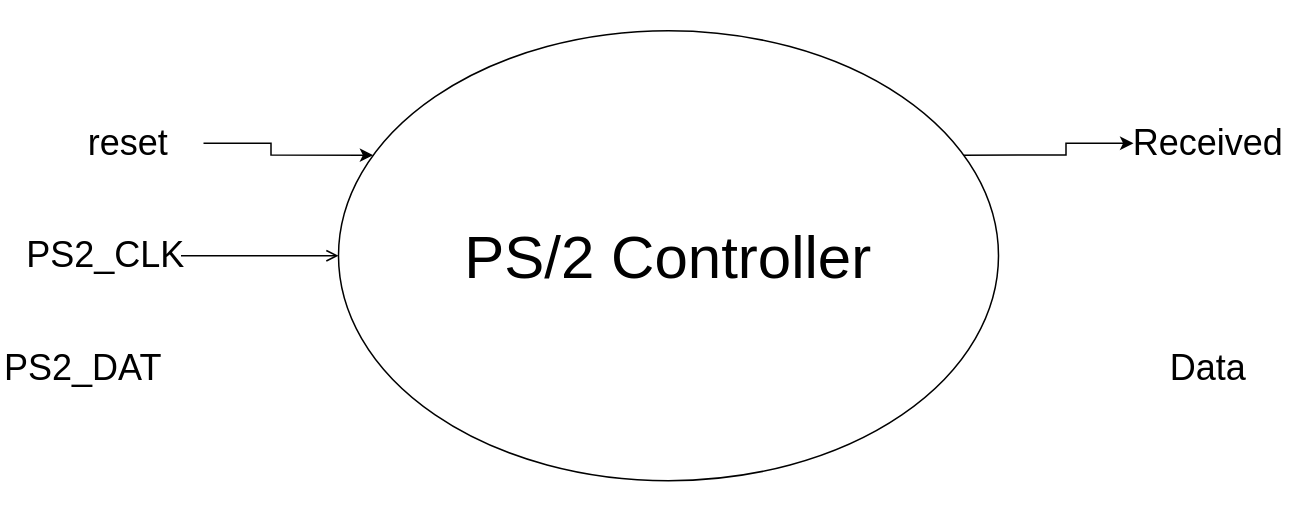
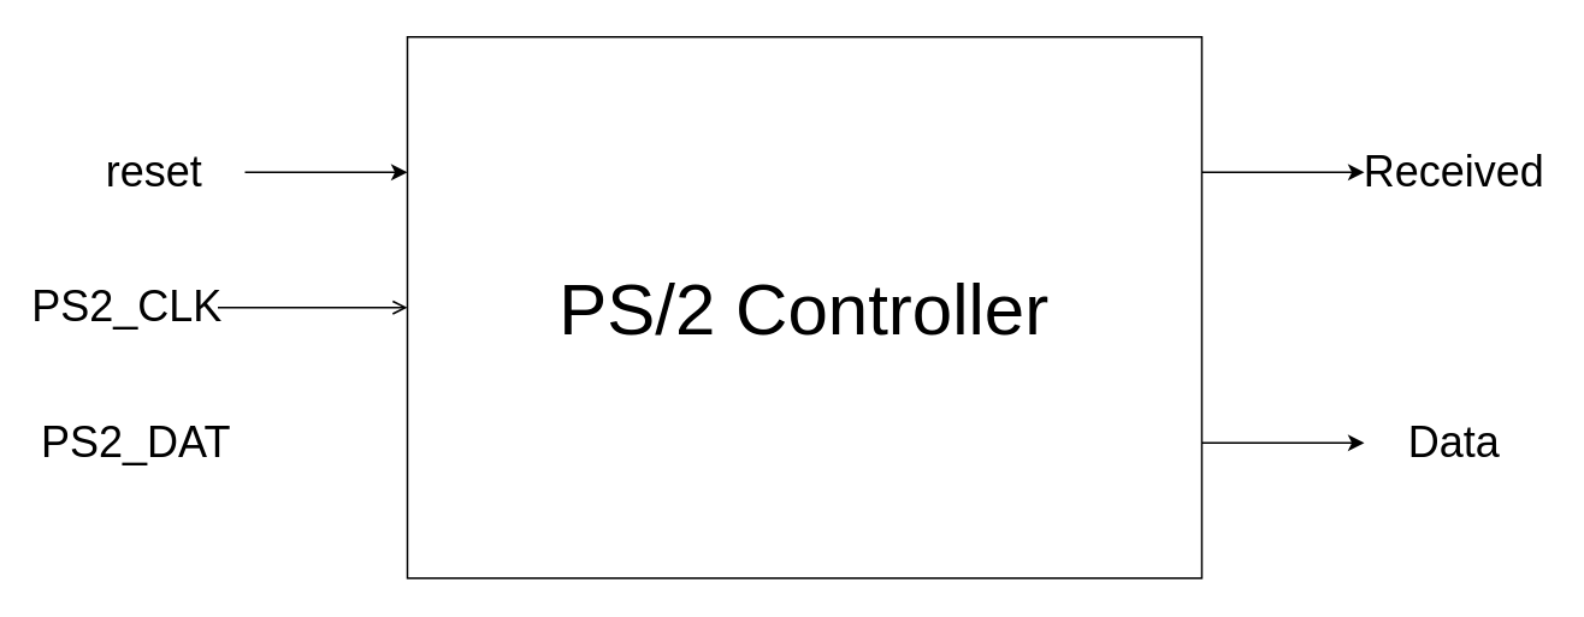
- <mxCell id="4" value="&lt;font style=&quot;font-size: 40px&quot;&gt;PS/2 Controller&lt;/font&gt;" style="ellipse;whiteSpace=wrap;html=1;" vertex="1" parent="1"><mxGeometry x="225" y="20" width="440" height="300" as="geometry" /></mxCell>
+ <mxCell id="4" value="&lt;font style=&quot;font-size: 40px&quot;&gt;PS/2 Controller&lt;/font&gt;" style="rounded=0;whiteSpace=wrap;html=1;" vertex="1" parent="1"><mxGeometry x="225" y="20" width="440" height="300" as="geometry" /></mxCell>
- <mxCell id="7" value="&lt;font style=&quot;font-size: 24px&quot;&gt;PS2_DAT&lt;/font&gt;" style="text;html=1;strokeColor=none;fillColor=none;align=center;verticalAlign=middle;whiteSpace=wrap;rounded=0;" vertex="1" parent="1"><mxGeometry x="5" y="220" width="100" height="50" as="geometry" /></mxCell>
+ <mxCell id="7" value="&lt;font style=&quot;font-size: 24px&quot;&gt;PS2_DAT&lt;/font&gt;" style="text;html=1;strokeColor=none;fillColor=none;align=center;verticalAlign=middle;whiteSpace=wrap;rounded=0;" vertex="1" parent="1"><mxGeometry x="25" y="220" width="100" height="50" as="geometry" /></mxCell>
+ <mxCell id="3" style="edgeStyle=orthogonalEdgeStyle;rounded=0;orthogonalLoop=1;jettySize=auto;html=1;exitX=1;exitY=0.75;exitDx=0;exitDy=0;entryX=0;entryY=0.5;entryDx=0;entryDy=0;" edge="1" parent="1" source="4" target="9"><mxGeometry relative="1" as="geometry" /></mxCell>
